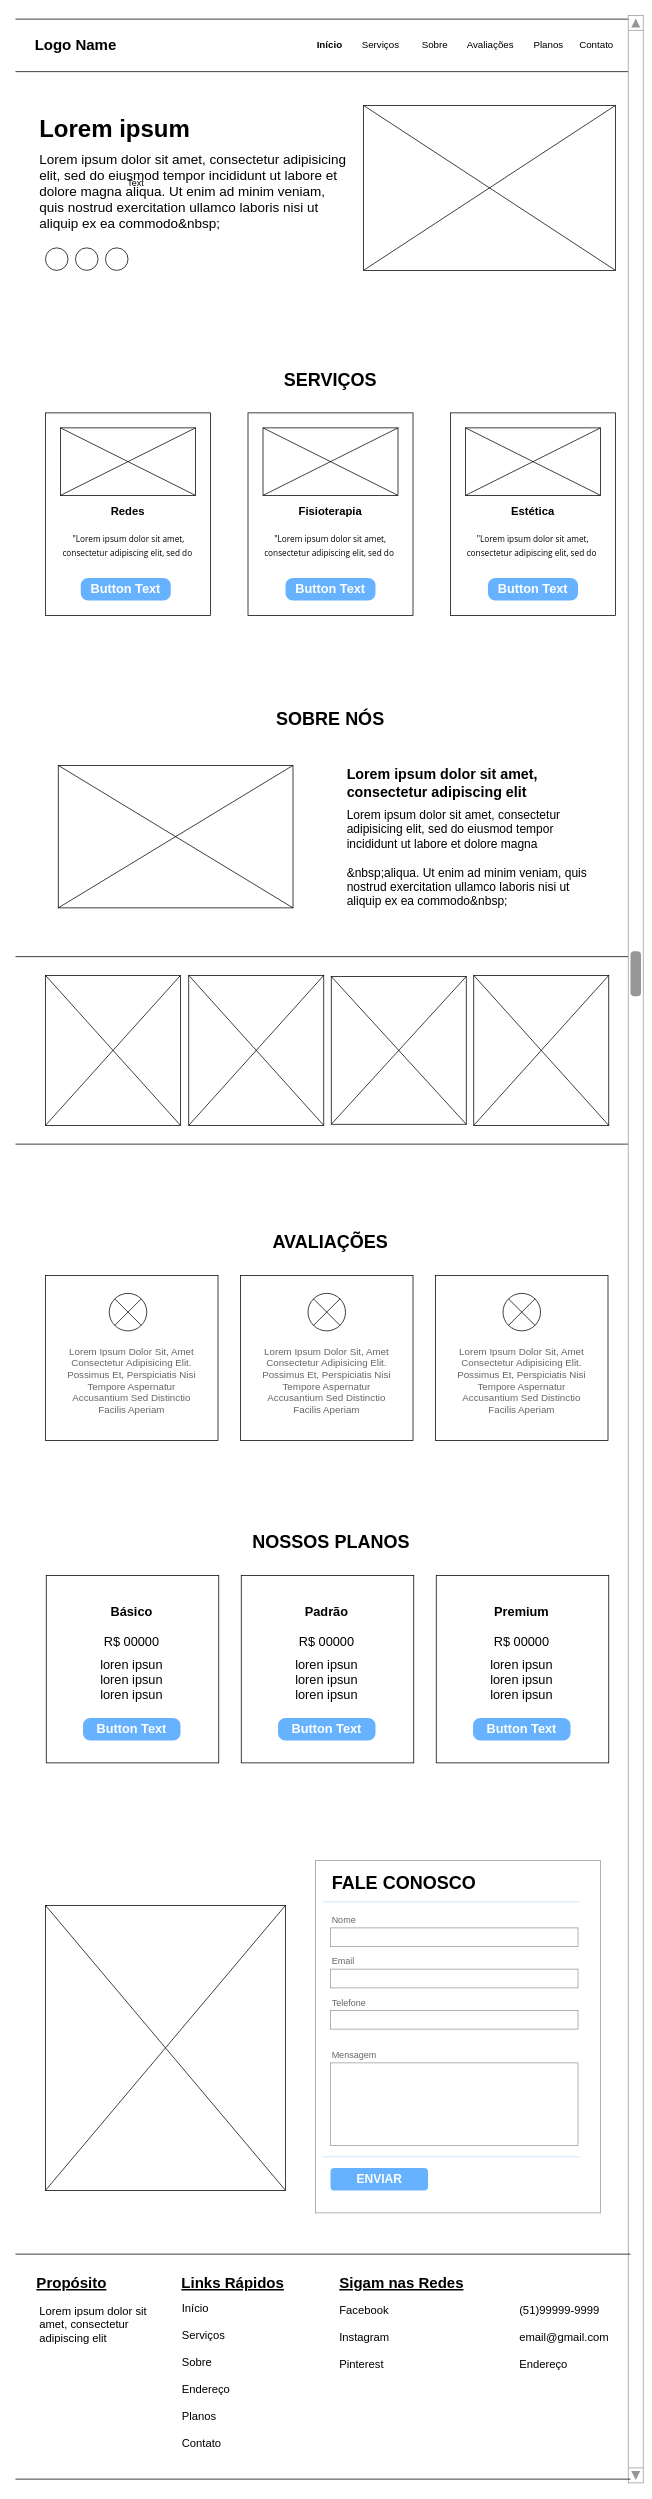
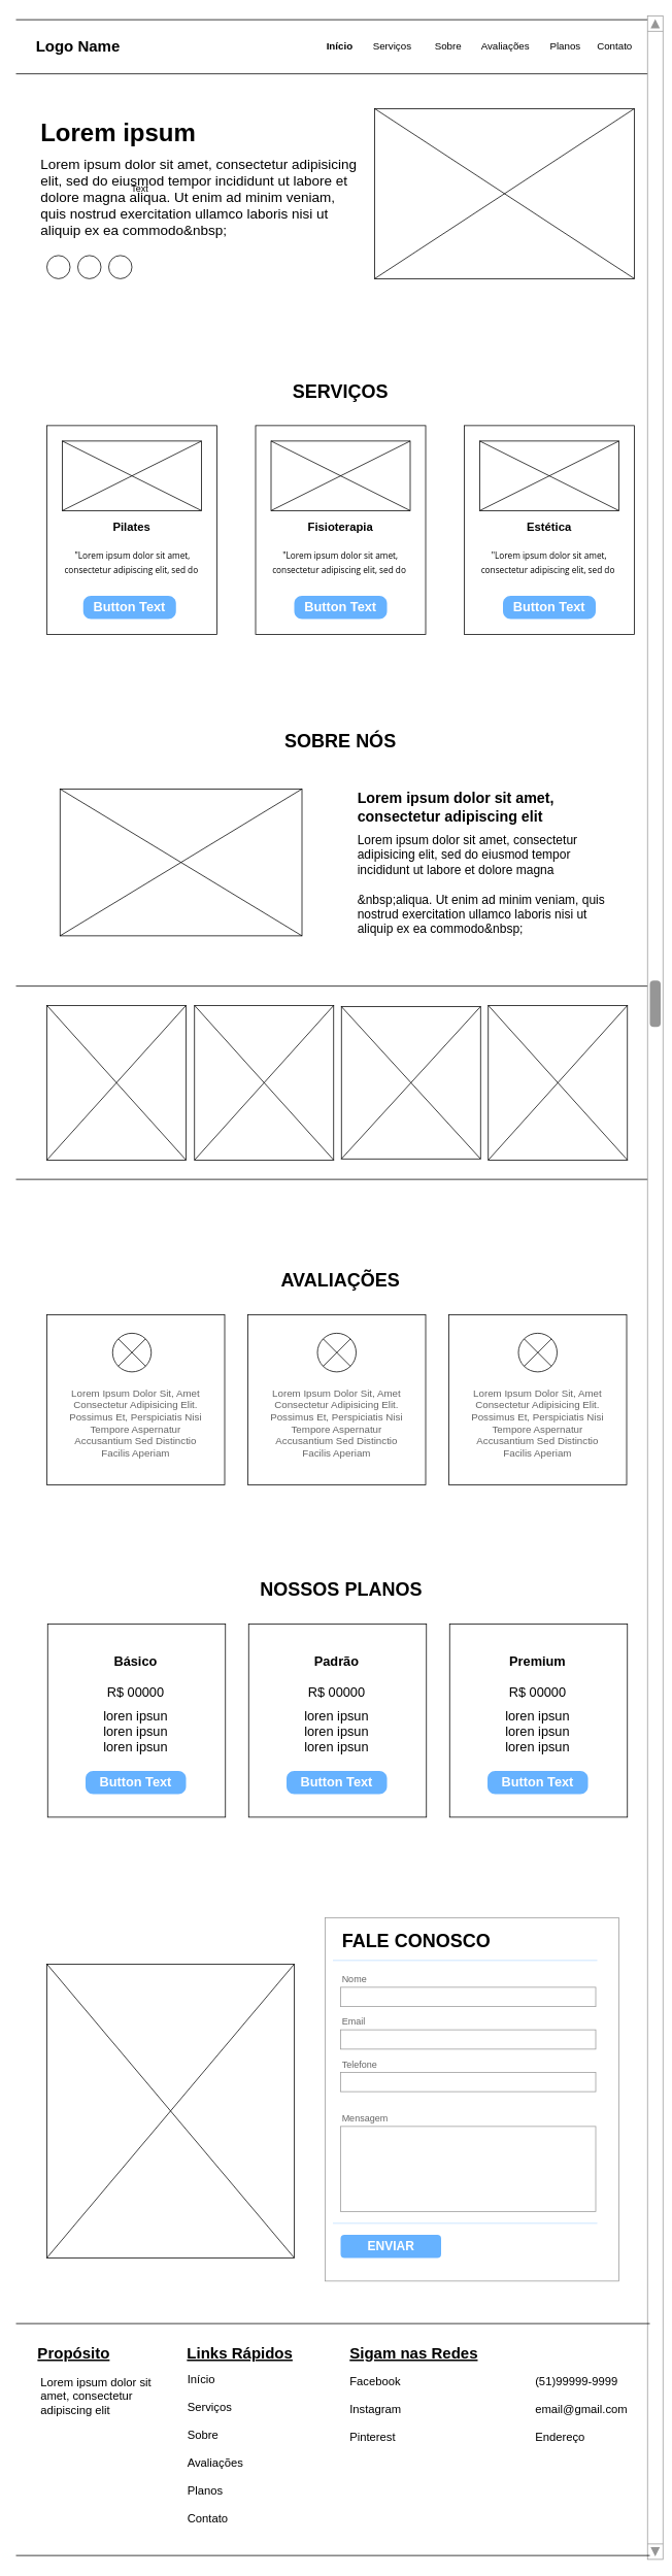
- <mxCell id="23" value="Redes" style="text;html=1;strokeColor=none;fillColor=none;align=center;verticalAlign=middle;whiteSpace=wrap;rounded=0;fontSize=15;fontStyle=1" vertex="1" parent="1"><mxGeometry x="150" y="670" width="40" height="20" as="geometry" /></mxCell>
+ <mxCell id="23" value="Pilates" style="text;html=1;strokeColor=none;fillColor=none;align=center;verticalAlign=middle;whiteSpace=wrap;rounded=0;fontSize=15;fontStyle=1" vertex="1" parent="1"><mxGeometry x="150" y="670" width="40" height="20" as="geometry" /></mxCell>
- <mxCell id="73" value="Início&#10;&#10;Serviços&#10;&#10;Sobre&#10;&#10;Endereço&#10;&#10;Planos&#10;&#10;Contato" style="text;spacingTop=4;whiteSpace=wrap;align=left;strokeWidth=1;fontSize=15;fontStyle=0;verticalAlign=middle;spacing=2;spacingBottom=0;" vertex="1" parent="1"><mxGeometry x="240" y="3060" width="120" height="210" as="geometry" /></mxCell>
+ <mxCell id="73" value="Início&#10;&#10;Serviços&#10;&#10;Sobre&#10;&#10;Avaliações&#10;&#10;Planos&#10;&#10;Contato" style="text;spacingTop=4;whiteSpace=wrap;align=left;strokeWidth=1;fontSize=15;fontStyle=0;verticalAlign=middle;spacing=2;spacingBottom=0;" vertex="1" parent="1"><mxGeometry x="240" y="3060" width="120" height="210" as="geometry" /></mxCell>
